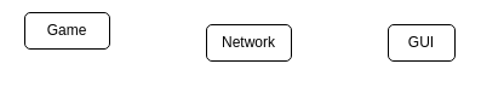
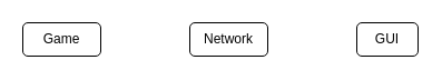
- <mxCell id="2" value="Game" style="rounded=1;whiteSpace=wrap;html=1;" vertex="1" parent="1"><mxGeometry x="20" y="10" width="70" height="30" as="geometry" /></mxCell>
+ <mxCell id="2" value="Game" style="rounded=1;whiteSpace=wrap;html=1;" vertex="1" parent="1"><mxGeometry x="20" y="20" width="70" height="30" as="geometry" /></mxCell>
